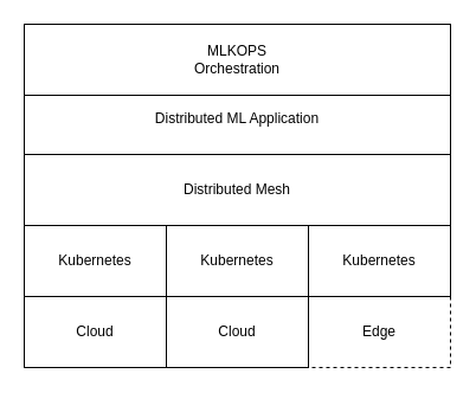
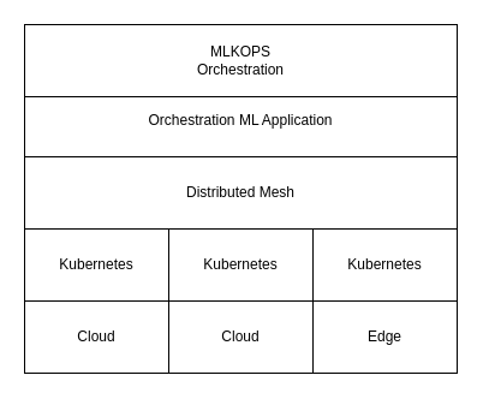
- <mxCell id="9" value="Distributed ML Application" style="rounded=0;whiteSpace=wrap;html=1;" vertex="1" parent="1"><mxGeometry x="20" y="70" width="360" height="60" as="geometry" /></mxCell>
+ <mxCell id="9" value="Orchestration ML Application" style="rounded=0;whiteSpace=wrap;html=1;" vertex="1" parent="1"><mxGeometry x="20" y="70" width="360" height="60" as="geometry" /></mxCell>
- <mxCell id="2" value="Edge" style="rounded=0;whiteSpace=wrap;html=1;dashed=1;" vertex="1" parent="1"><mxGeometry x="260" y="250" width="120" height="60" as="geometry" /></mxCell>
+ <mxCell id="2" value="Edge" style="rounded=0;whiteSpace=wrap;html=1;" vertex="1" parent="1"><mxGeometry x="260" y="250" width="120" height="60" as="geometry" /></mxCell>
